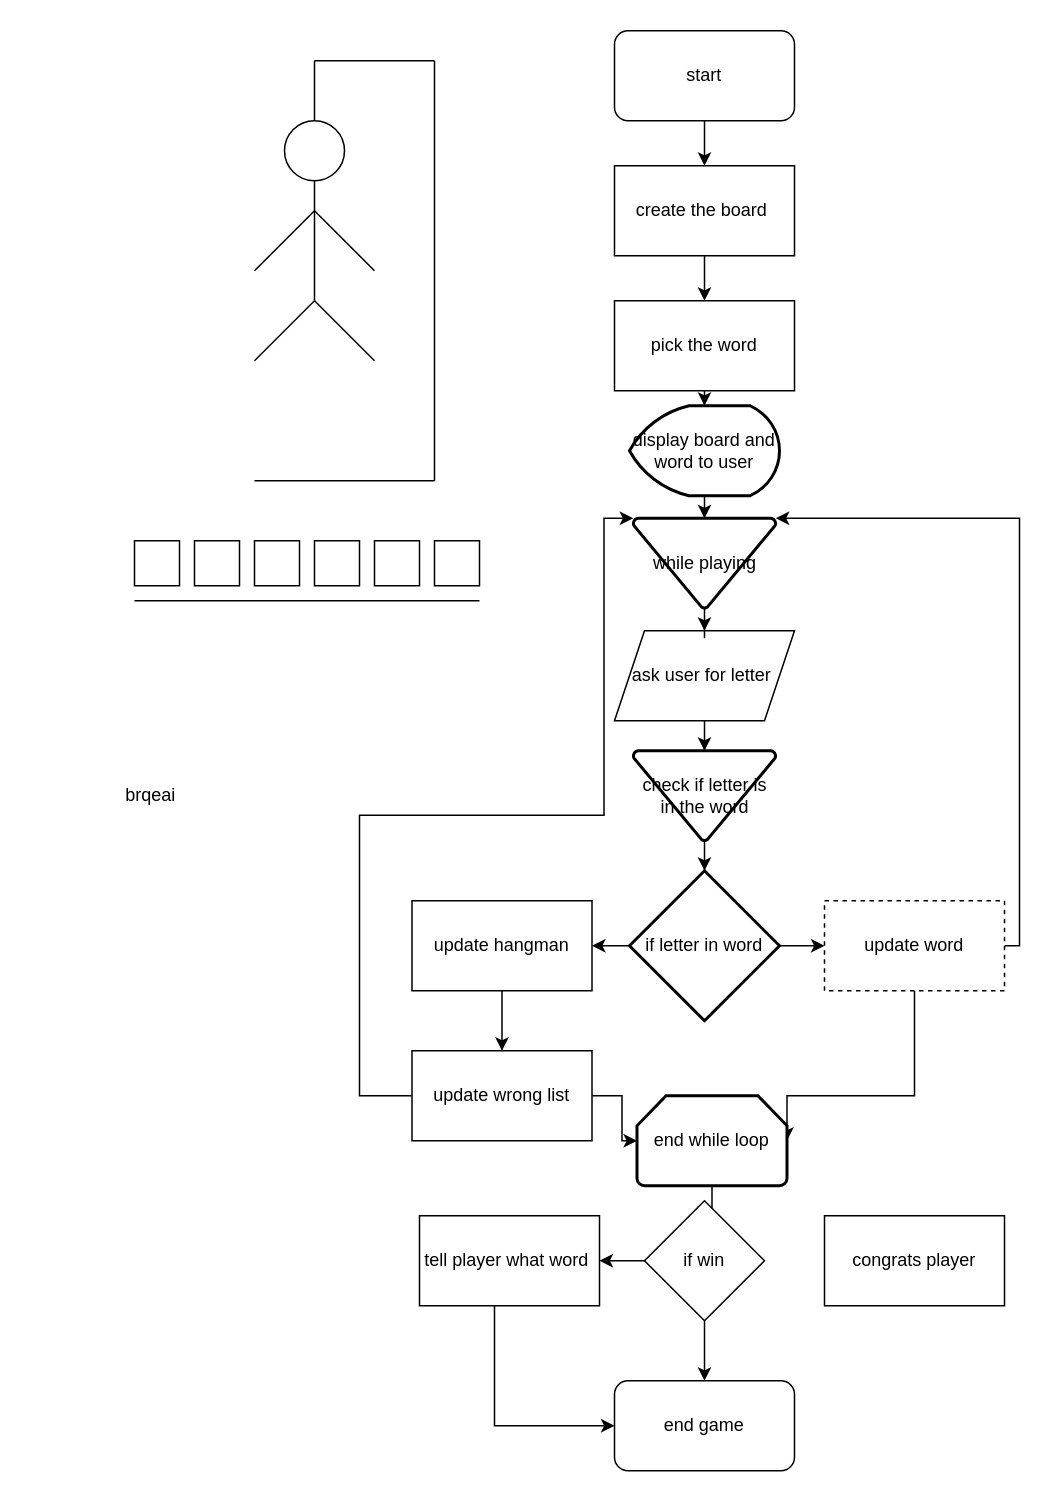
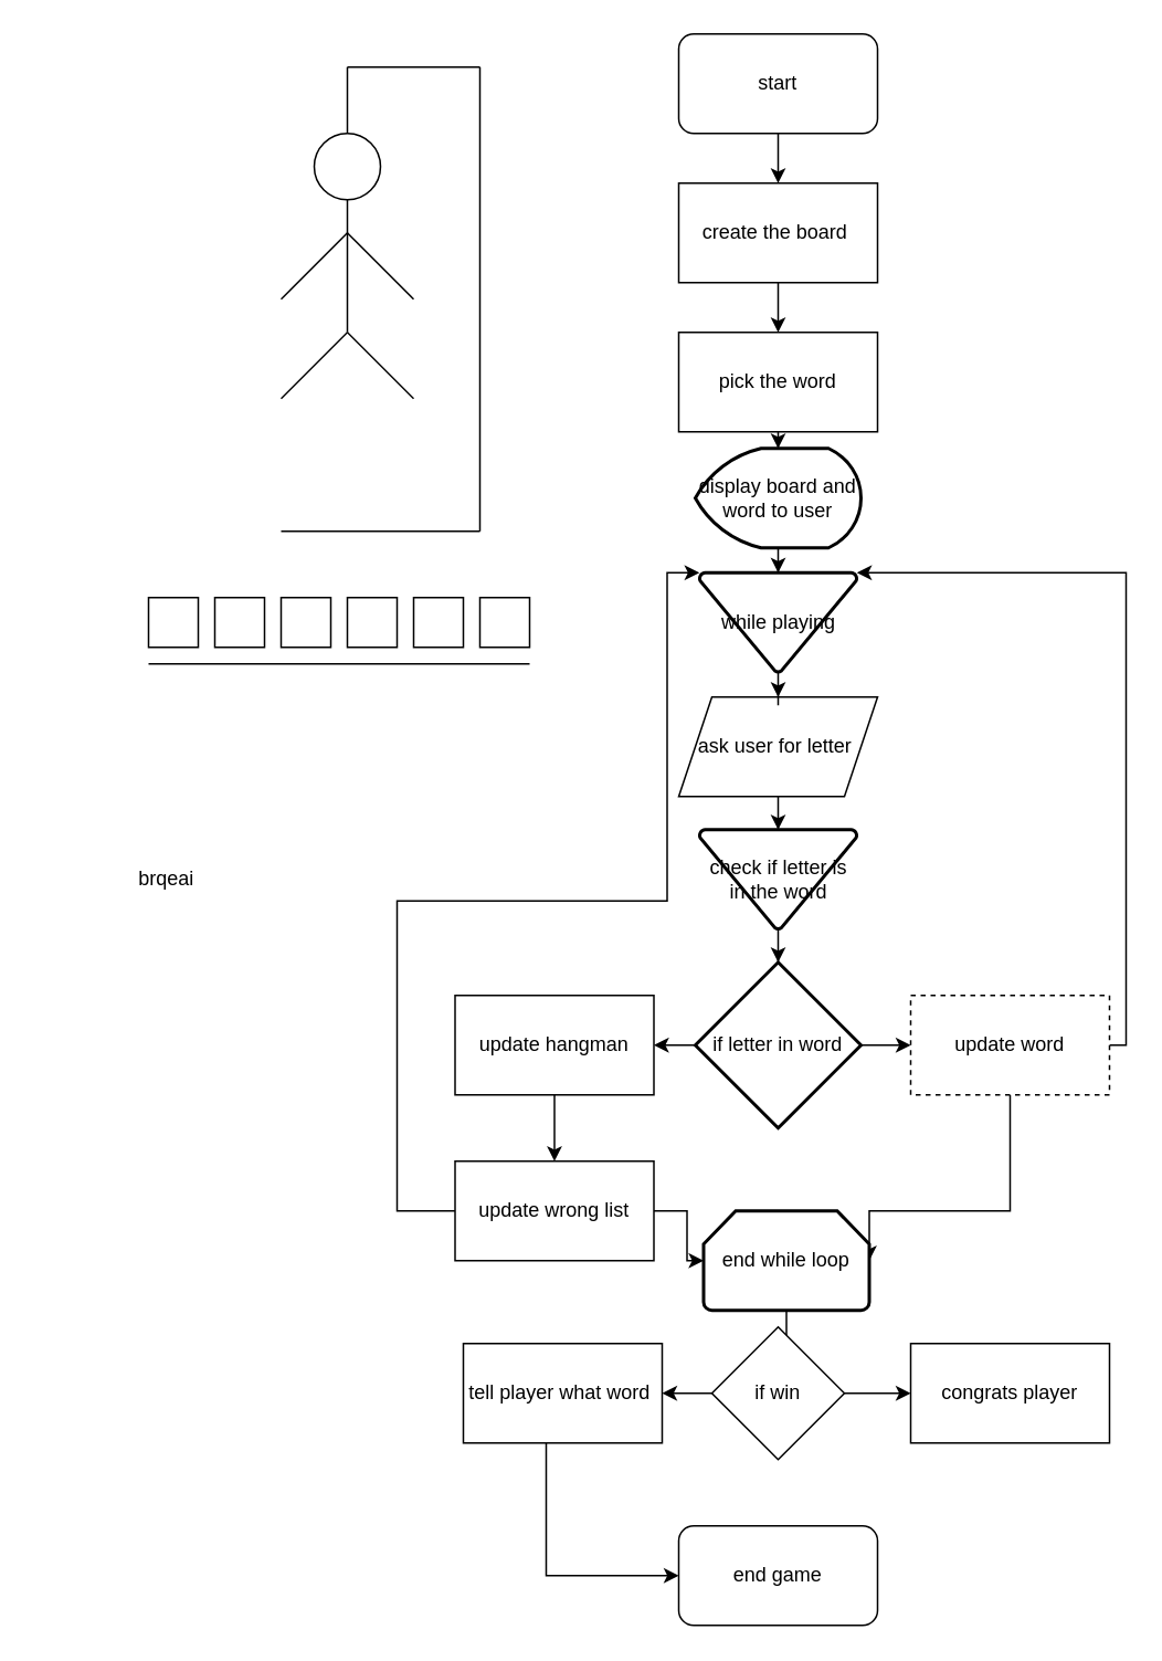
- <mxCell id="47" style="edgeStyle=orthogonalEdgeStyle;rounded=0;orthogonalLoop=1;jettySize=auto;html=1;" edge="1" parent="1" source="49" target="53"><mxGeometry relative="1" as="geometry" /></mxCell>
+ <mxCell id="47" style="edgeStyle=orthogonalEdgeStyle;rounded=0;orthogonalLoop=1;jettySize=auto;html=1;" edge="1" parent="1" source="49" target="50"><mxGeometry relative="1" as="geometry" /></mxCell>
